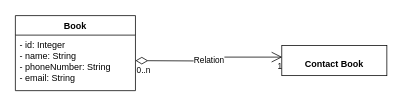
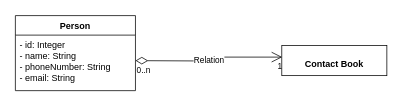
- <mxCell id="2" value="Book" style="swimlane;fontStyle=1;align=center;verticalAlign=top;childLayout=stackLayout;horizontal=1;startSize=26;horizontalStack=0;resizeParent=1;resizeParentMax=0;resizeLast=0;collapsible=1;marginBottom=0;whiteSpace=wrap;html=1;" vertex="1" parent="1"><mxGeometry width="160" height="100" as="geometry" x="20" y="20" /></mxCell>
+ <mxCell id="2" value="Person" style="swimlane;fontStyle=1;align=center;verticalAlign=top;childLayout=stackLayout;horizontal=1;startSize=26;horizontalStack=0;resizeParent=1;resizeParentMax=0;resizeLast=0;collapsible=1;marginBottom=0;whiteSpace=wrap;html=1;" vertex="1" parent="1"><mxGeometry width="160" height="100" as="geometry" x="20" y="20" /></mxCell>
